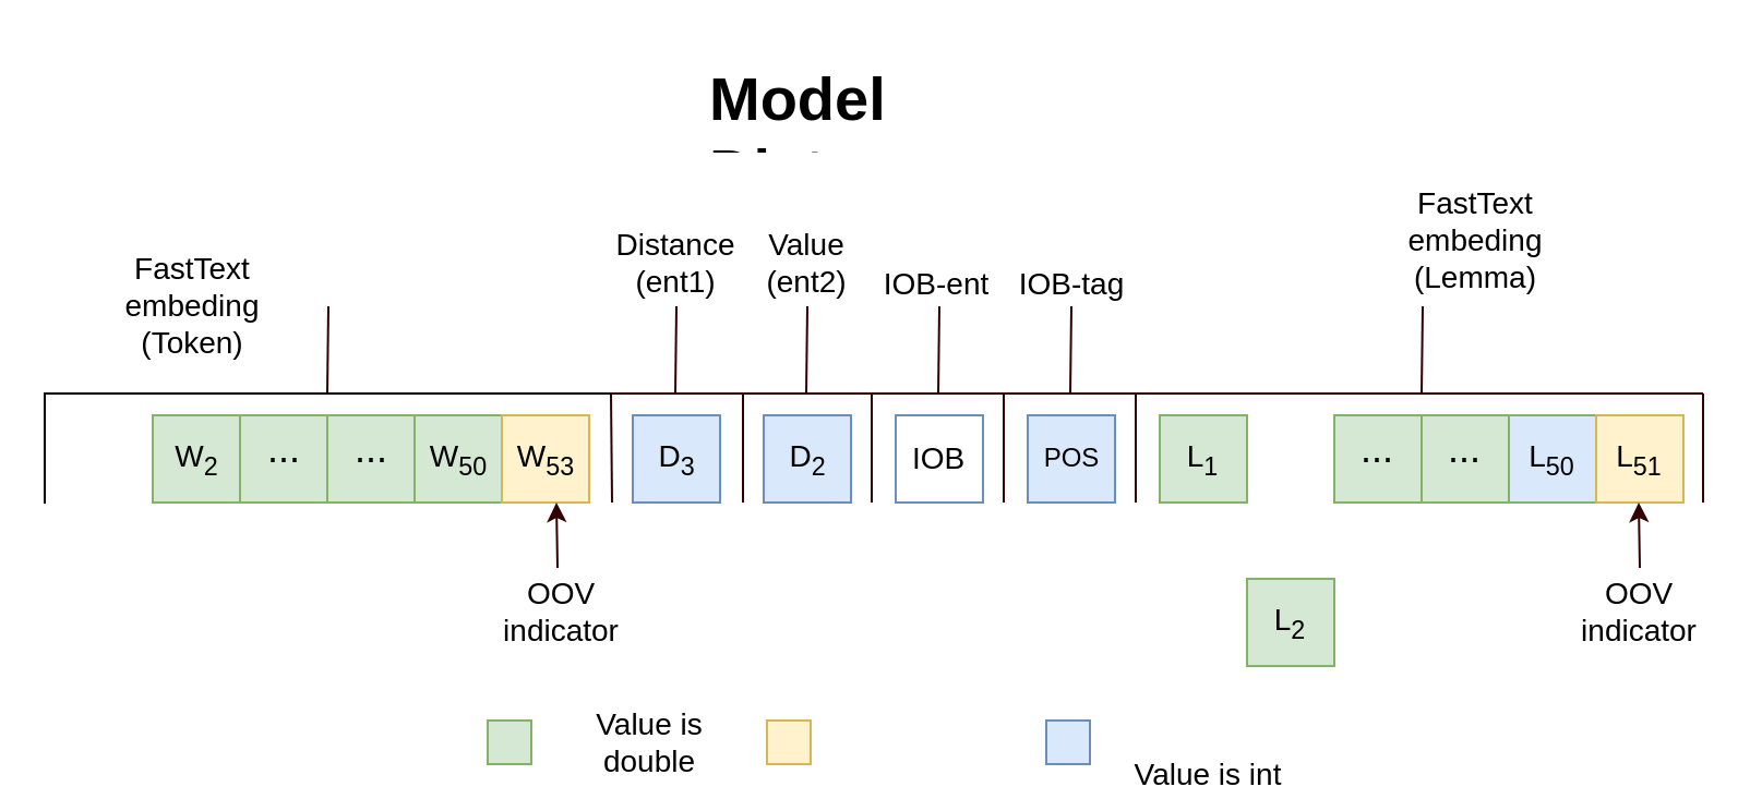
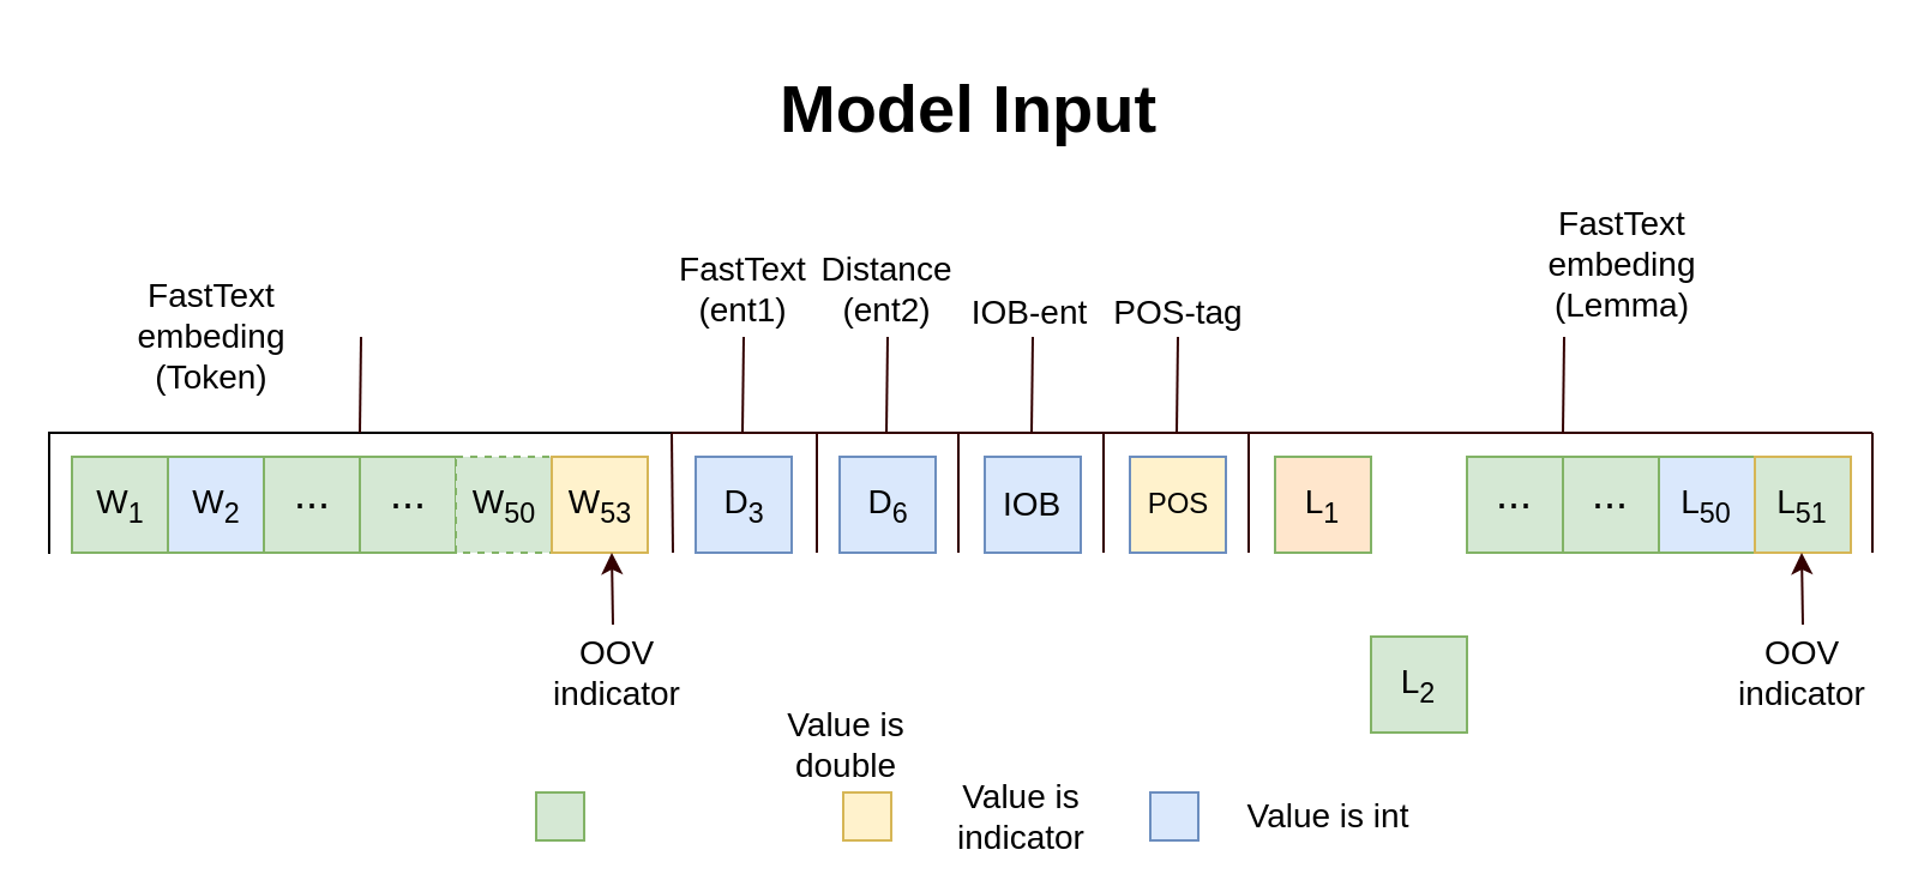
- <mxCell id="48" value="&lt;h1&gt;Model Distance&lt;/h1&gt;" style="text;html=1;strokeColor=none;fillColor=none;spacing=5;spacingTop=-20;whiteSpace=wrap;overflow=hidden;rounded=0;fontSize=14;" parent="1" vertex="1"><mxGeometry x="319.5" y="20" width="190" height="50" as="geometry" /></mxCell>
+ <mxCell id="48" value="&lt;h1&gt;Model Input&lt;/h1&gt;" style="text;html=1;strokeColor=none;fillColor=none;spacing=5;spacingTop=-20;whiteSpace=wrap;overflow=hidden;rounded=0;fontSize=14;" parent="1" vertex="1"><mxGeometry x="319.5" y="20" width="190" height="50" as="geometry" /></mxCell>
- <mxCell id="38" value="Distance&lt;br&gt;(ent1)" style="text;html=1;strokeColor=none;fillColor=none;align=center;verticalAlign=middle;whiteSpace=wrap;rounded=0;fontSize=14;" parent="1" vertex="1"><mxGeometry x="274" y="90" width="71" height="60" as="geometry" /></mxCell>
+ <mxCell id="38" value="FastText&lt;br&gt;(ent1)" style="text;html=1;strokeColor=none;fillColor=none;align=center;verticalAlign=middle;whiteSpace=wrap;rounded=0;fontSize=14;" parent="1" vertex="1"><mxGeometry x="274" y="90" width="71" height="60" as="geometry" /></mxCell>
- <mxCell id="39" value="Value&lt;br&gt;(ent2)" style="text;html=1;strokeColor=none;fillColor=none;align=center;verticalAlign=middle;whiteSpace=wrap;rounded=0;fontSize=14;" parent="1" vertex="1"><mxGeometry x="334" y="90" width="71" height="60" as="geometry" /></mxCell>
+ <mxCell id="39" value="Distance&lt;br&gt;(ent2)" style="text;html=1;strokeColor=none;fillColor=none;align=center;verticalAlign=middle;whiteSpace=wrap;rounded=0;fontSize=14;" parent="1" vertex="1"><mxGeometry x="334" y="90" width="71" height="60" as="geometry" /></mxCell>
- <mxCell id="41" value="IOB-tag" style="text;html=1;strokeColor=none;fillColor=none;align=center;verticalAlign=middle;whiteSpace=wrap;rounded=0;fontSize=14;" parent="1" vertex="1"><mxGeometry x="458.5" y="120" width="64" height="20" as="geometry" /></mxCell>
+ <mxCell id="41" value="POS-tag" style="text;html=1;strokeColor=none;fillColor=none;align=center;verticalAlign=middle;whiteSpace=wrap;rounded=0;fontSize=14;" parent="1" vertex="1"><mxGeometry x="458.5" y="120" width="64" height="20" as="geometry" /></mxCell>
+ <mxCell id="2" value="W&lt;sub&gt;1&lt;/sub&gt;" style="rounded=0;whiteSpace=wrap;html=1;fontSize=14;fillColor=#d5e8d4;strokeColor=#82b366;" parent="1" vertex="1"><mxGeometry x="29.5" y="190" width="40" height="40" as="geometry" /></mxCell>
- <mxCell id="3" value="W&lt;sub&gt;2&lt;/sub&gt;" style="rounded=0;whiteSpace=wrap;html=1;fontSize=14;fillColor=#d5e8d4;strokeColor=#82b366;" parent="1" vertex="1"><mxGeometry x="69.5" y="190" width="40" height="40" as="geometry" /></mxCell>
+ <mxCell id="3" value="W&lt;sub&gt;2&lt;/sub&gt;" style="rounded=0;whiteSpace=wrap;html=1;fontSize=14;fillColor=#dae8fc;strokeColor=#82b366;" parent="1" vertex="1"><mxGeometry x="69.5" y="190" width="40" height="40" as="geometry" /></mxCell>
- <mxCell id="6" value="&lt;font style=&quot;font-size: 14px&quot;&gt;W&lt;sub&gt;50&lt;/sub&gt;&lt;/font&gt;" style="rounded=0;whiteSpace=wrap;html=1;fillColor=#d5e8d4;strokeColor=#82b366;" parent="1" vertex="1"><mxGeometry x="189.5" y="190" width="40" height="40" as="geometry" /></mxCell>
+ <mxCell id="6" value="&lt;font style=&quot;font-size: 14px&quot;&gt;W&lt;sub&gt;50&lt;/sub&gt;&lt;/font&gt;" style="rounded=0;whiteSpace=wrap;html=1;fillColor=#d5e8d4;strokeColor=#82b366;dashed=1;" parent="1" vertex="1"><mxGeometry x="189.5" y="190" width="40" height="40" as="geometry" /></mxCell>
- <mxCell id="9" value="&lt;font&gt;&lt;sub&gt;&lt;span style=&quot;font-size: 14px&quot;&gt;D&lt;sub&gt;2&lt;/sub&gt;&lt;/span&gt;&lt;/sub&gt;&lt;/font&gt;" style="rounded=0;whiteSpace=wrap;html=1;fillColor=#dae8fc;strokeColor=#6c8ebf;" parent="1" vertex="1"><mxGeometry x="349.5" y="190" width="40" height="40" as="geometry" /></mxCell>
+ <mxCell id="9" value="&lt;font&gt;&lt;sub&gt;&lt;span style=&quot;font-size: 14px&quot;&gt;D&lt;sub&gt;6&lt;/sub&gt;&lt;/span&gt;&lt;/sub&gt;&lt;/font&gt;" style="rounded=0;whiteSpace=wrap;html=1;fillColor=#dae8fc;strokeColor=#6c8ebf;" parent="1" vertex="1"><mxGeometry x="349.5" y="190" width="40" height="40" as="geometry" /></mxCell>
- <mxCell id="10" value="&lt;span style=&quot;font-size: 14px&quot;&gt;IOB&lt;/span&gt;" style="rounded=0;whiteSpace=wrap;html=1;fillColor=#ffffff;strokeColor=#6c8ebf;" parent="1" vertex="1"><mxGeometry x="410" y="190" width="40" height="40" as="geometry" /></mxCell>
+ <mxCell id="10" value="&lt;span style=&quot;font-size: 14px&quot;&gt;IOB&lt;/span&gt;" style="rounded=0;whiteSpace=wrap;html=1;fillColor=#dae8fc;strokeColor=#6c8ebf;" parent="1" vertex="1"><mxGeometry x="410" y="190" width="40" height="40" as="geometry" /></mxCell>
- <mxCell id="11" value="POS" style="rounded=0;whiteSpace=wrap;html=1;fillColor=#dae8fc;strokeColor=#6c8ebf;" parent="1" vertex="1"><mxGeometry x="470.5" y="190" width="40" height="40" as="geometry" /></mxCell>
+ <mxCell id="11" value="POS" style="rounded=0;whiteSpace=wrap;html=1;fillColor=#fff2cc;strokeColor=#6c8ebf;" parent="1" vertex="1"><mxGeometry x="470.5" y="190" width="40" height="40" as="geometry" /></mxCell>
- <mxCell id="12" value="L&lt;sub&gt;1&lt;/sub&gt;" style="rounded=0;whiteSpace=wrap;html=1;fontSize=14;fillColor=#d5e8d4;strokeColor=#82b366;" parent="1" vertex="1"><mxGeometry x="531" y="190" width="40" height="40" as="geometry" /></mxCell>
+ <mxCell id="12" value="L&lt;sub&gt;1&lt;/sub&gt;" style="rounded=0;whiteSpace=wrap;html=1;fontSize=14;fillColor=#ffe6cc;strokeColor=#82b366;" parent="1" vertex="1"><mxGeometry x="531" y="190" width="40" height="40" as="geometry" /></mxCell>
- <mxCell id="17" value="&lt;font&gt;&lt;sub&gt;&lt;span style=&quot;font-size: 14px&quot;&gt;L&lt;sub&gt;51&lt;/sub&gt;&lt;/span&gt;&lt;/sub&gt;&lt;/font&gt;" style="rounded=0;whiteSpace=wrap;html=1;fillColor=#fff2cc;strokeColor=#d6b656;" parent="1" vertex="1"><mxGeometry x="731" y="190" width="40" height="40" as="geometry" /></mxCell>
+ <mxCell id="17" value="&lt;font&gt;&lt;sub&gt;&lt;span style=&quot;font-size: 14px&quot;&gt;L&lt;sub&gt;51&lt;/sub&gt;&lt;/span&gt;&lt;/sub&gt;&lt;/font&gt;" style="rounded=0;whiteSpace=wrap;html=1;fillColor=#d5e8d4;strokeColor=#d6b656;" parent="1" vertex="1"><mxGeometry x="731" y="190" width="40" height="40" as="geometry" /></mxCell>
- <mxCell id="43" value="Value is double" style="text;html=1;strokeColor=none;fillColor=none;align=center;verticalAlign=middle;whiteSpace=wrap;rounded=0;fontSize=14;" parent="1" vertex="1"><mxGeometry x="253.5" y="330" width="87" height="20" as="geometry" /></mxCell>
+ <mxCell id="43" value="Value is double" style="text;html=1;strokeColor=none;fillColor=none;align=center;verticalAlign=middle;whiteSpace=wrap;rounded=0;fontSize=14;" parent="1" vertex="1"><mxGeometry x="308.5" y="300" width="87" height="20" as="geometry" /></mxCell>
+ <mxCell id="45" value="Value is indicator" style="text;html=1;strokeColor=none;fillColor=none;align=center;verticalAlign=middle;whiteSpace=wrap;rounded=0;fontSize=14;" parent="1" vertex="1"><mxGeometry x="381.5" y="330" width="87" height="20" as="geometry" /></mxCell>
- <mxCell id="47" value="Value is int" style="text;html=1;strokeColor=none;fillColor=none;align=center;verticalAlign=middle;whiteSpace=wrap;rounded=0;fontSize=14;" parent="1" vertex="1"><mxGeometry x="509.5" y="345" width="87" height="20" as="geometry" /></mxCell>
+ <mxCell id="47" value="Value is int" style="text;html=1;strokeColor=none;fillColor=none;align=center;verticalAlign=middle;whiteSpace=wrap;rounded=0;fontSize=14;" parent="1" vertex="1"><mxGeometry x="509.5" y="330" width="87" height="20" as="geometry" /></mxCell>
